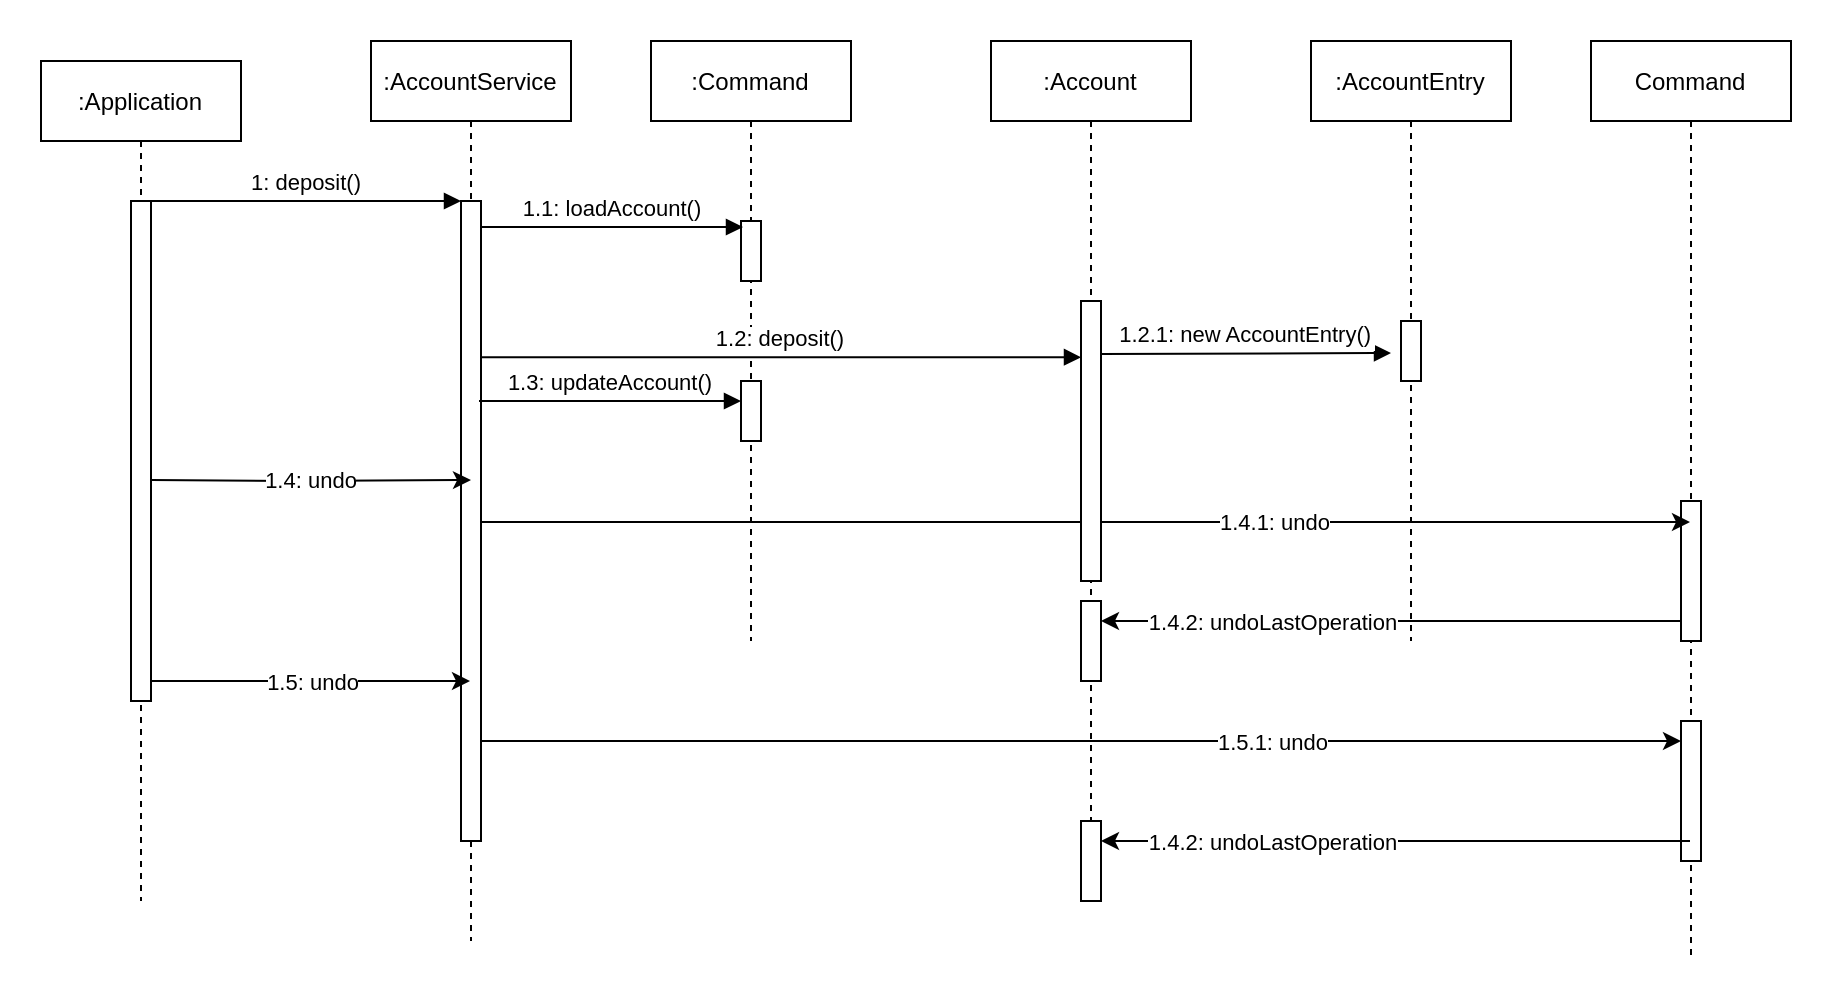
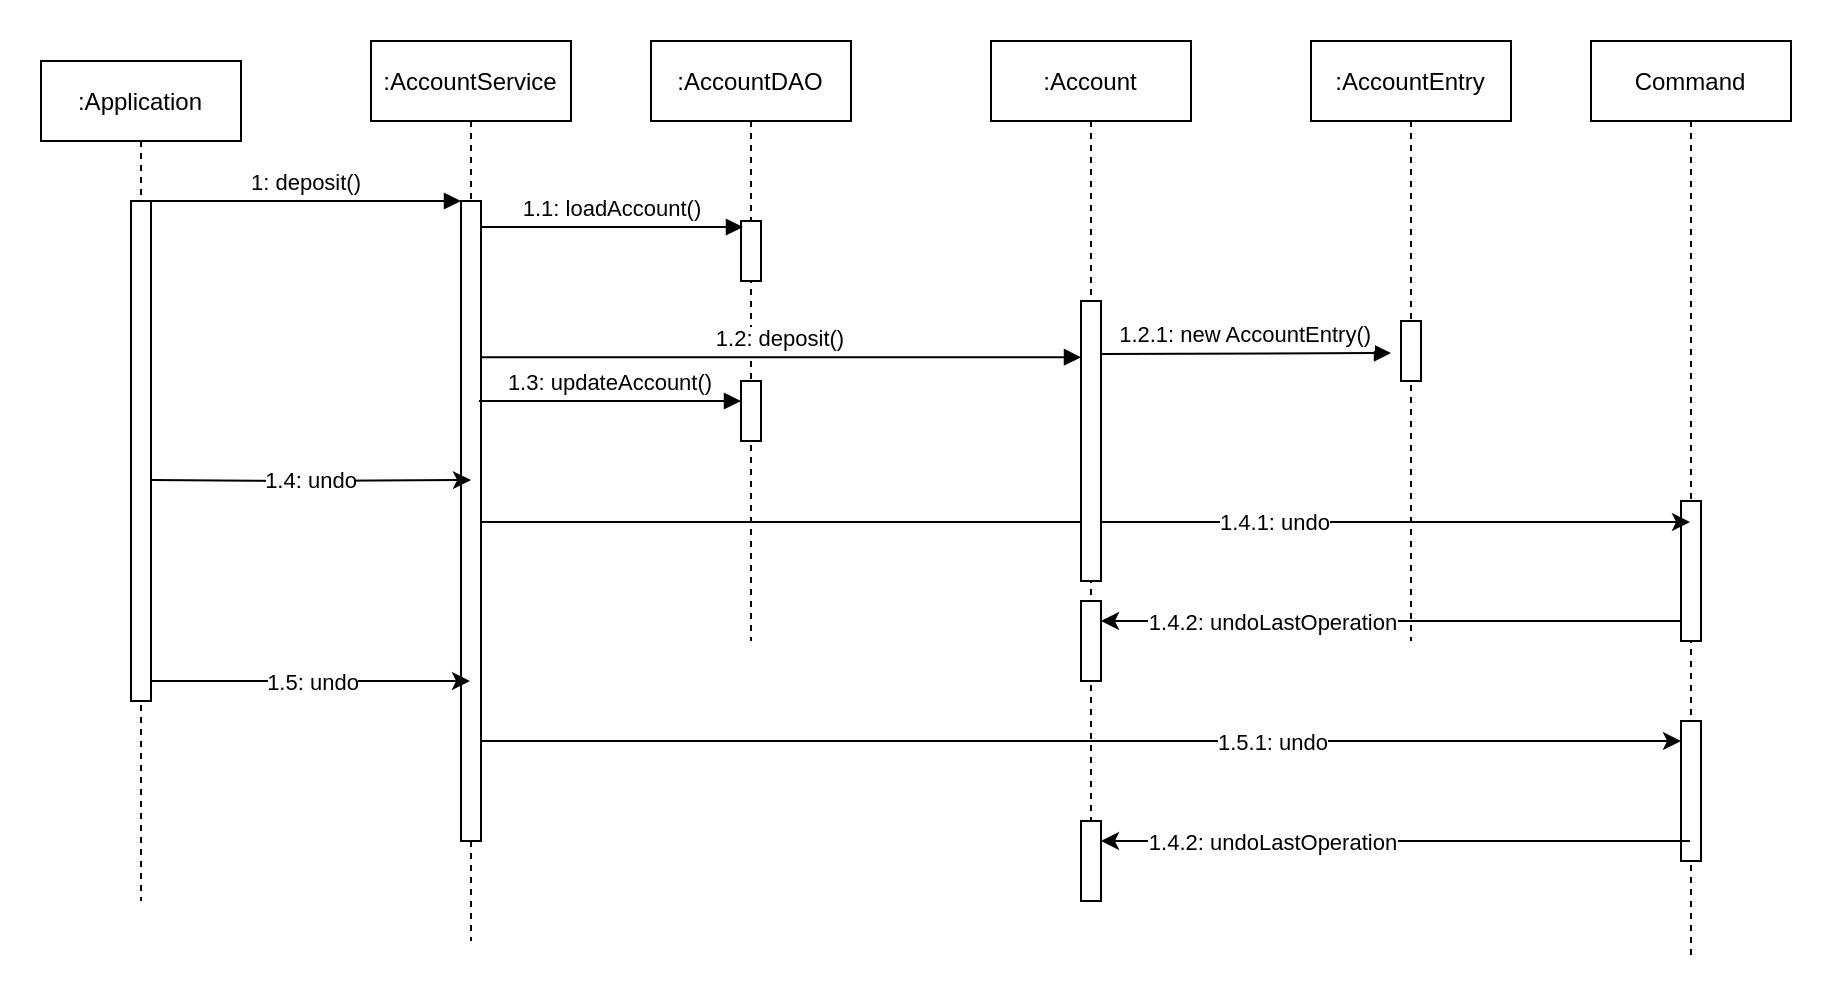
- <mxCell id="16" value=":Command" style="shape=umlLifeline;perimeter=lifelinePerimeter;container=1;collapsible=0;recursiveResize=0;rounded=0;shadow=0;strokeWidth=1;" vertex="1" parent="1"><mxGeometry x="325" y="20" width="100" height="300" as="geometry" /></mxCell>
+ <mxCell id="16" value=":AccountDAO" style="shape=umlLifeline;perimeter=lifelinePerimeter;container=1;collapsible=0;recursiveResize=0;rounded=0;shadow=0;strokeWidth=1;" vertex="1" parent="1"><mxGeometry x="325" y="20" width="100" height="300" as="geometry" /></mxCell>
